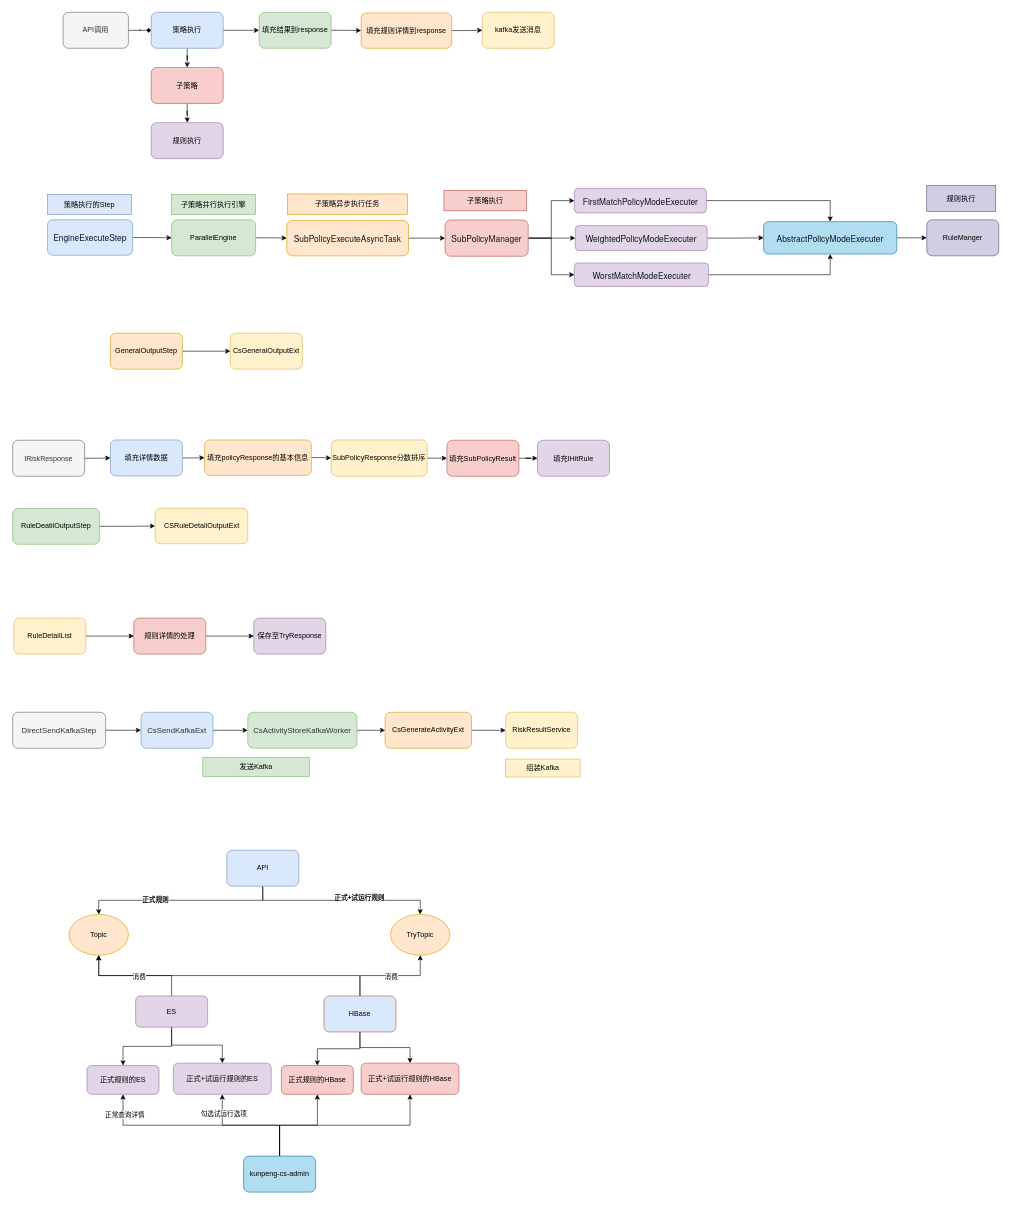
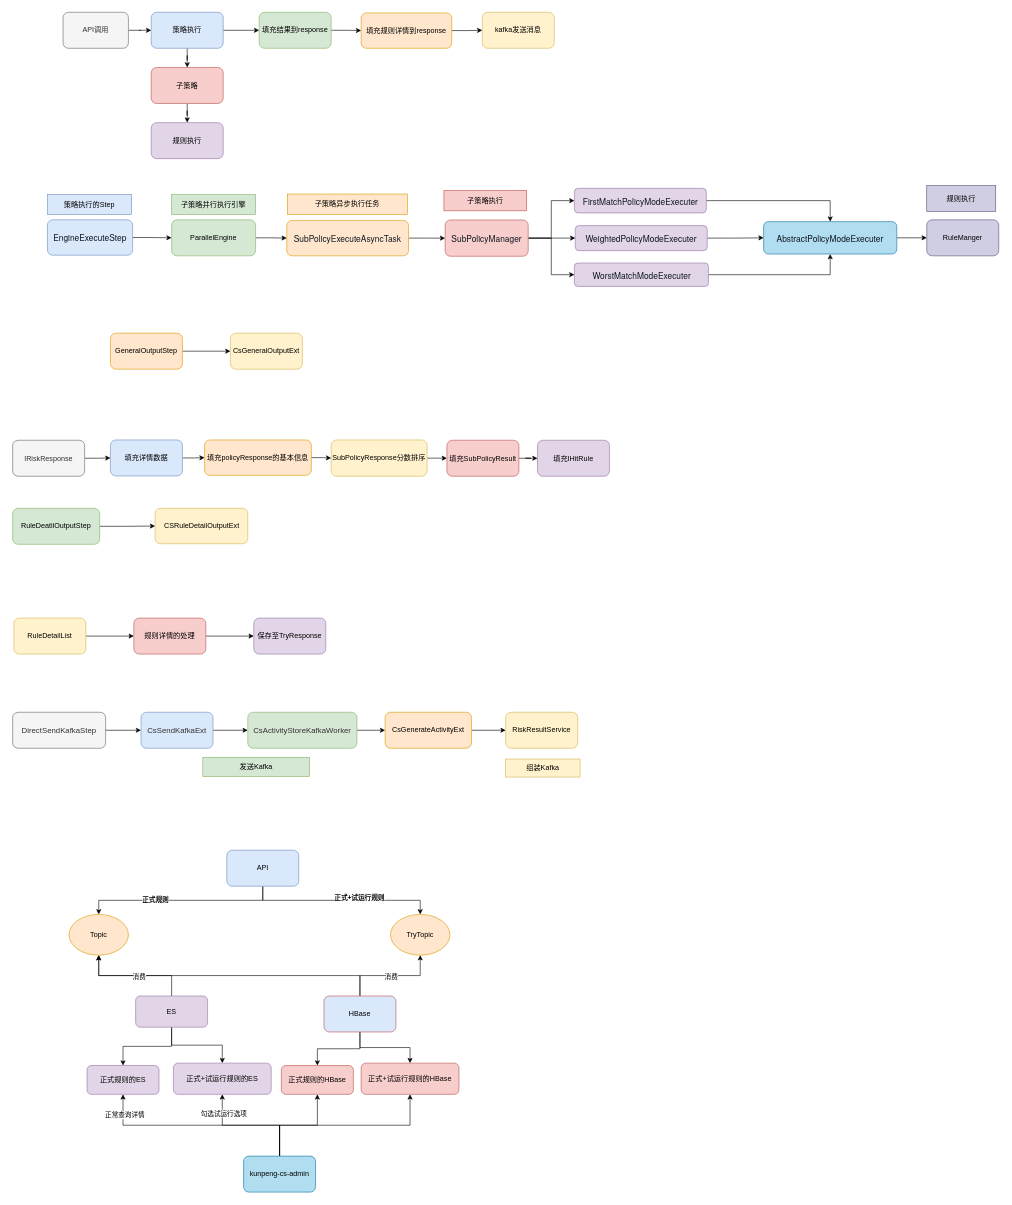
- <mxCell id="2" value="" style="edgeStyle=orthogonalEdgeStyle;rounded=0;orthogonalLoop=1;jettySize=auto;html=1;endArrow=diamond;" parent="1" source="3" target="6" edge="1"><mxGeometry relative="1" as="geometry" /></mxCell>
+ <mxCell id="2" value="" style="edgeStyle=orthogonalEdgeStyle;rounded=0;orthogonalLoop=1;jettySize=auto;html=1;" parent="1" source="3" target="6" edge="1"><mxGeometry relative="1" as="geometry" /></mxCell>
